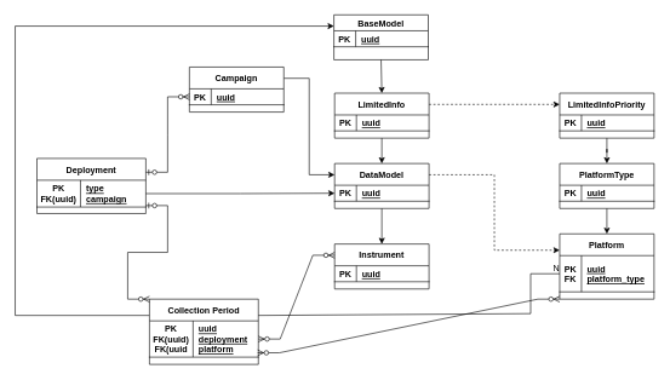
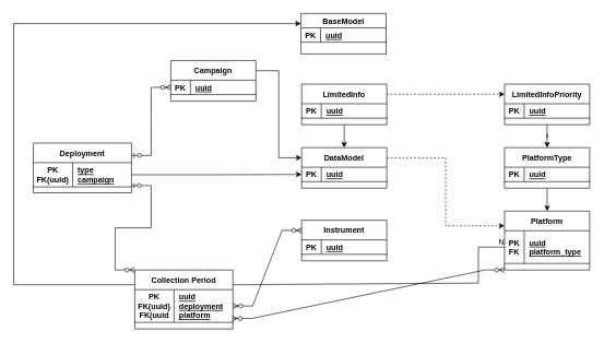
- <mxCell id="27" value="" style="endArrow=classic;html=1;rounded=0;exitX=0.5;exitY=1;exitDx=0;exitDy=0;entryX=0.5;entryY=0;entryDx=0;entryDy=0;" parent="1" source="12" target="17" edge="1"><mxGeometry width="50" height="50" relative="1" as="geometry"><mxPoint x="520" y="352" as="sourcePoint" /><mxPoint x="570" y="302" as="targetPoint" /></mxGeometry></mxCell>
- <mxCell id="22" style="edgeStyle=orthogonalEdgeStyle;rounded=0;orthogonalLoop=1;jettySize=auto;html=1;exitX=0.5;exitY=1;exitDx=0;exitDy=0;entryX=0.5;entryY=0;entryDx=0;entryDy=0;" parent="1" source="23" target="33" edge="1"><mxGeometry relative="1" as="geometry" /></mxCell>
